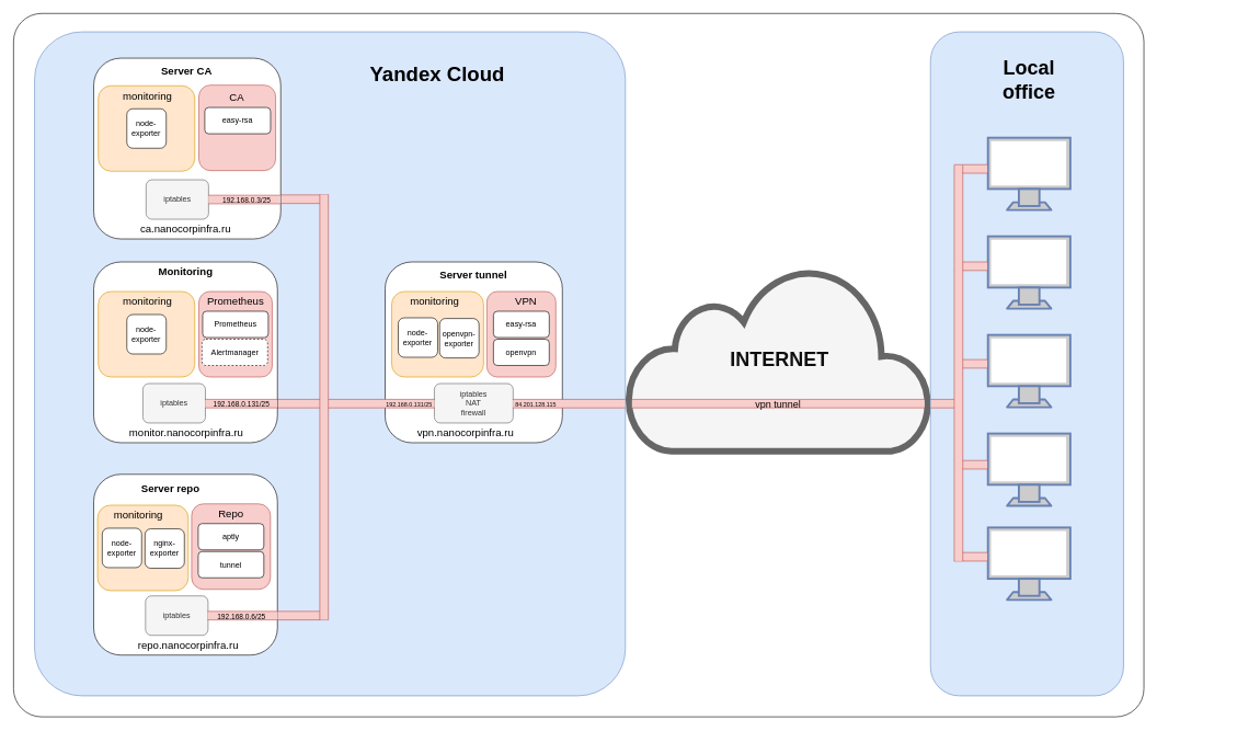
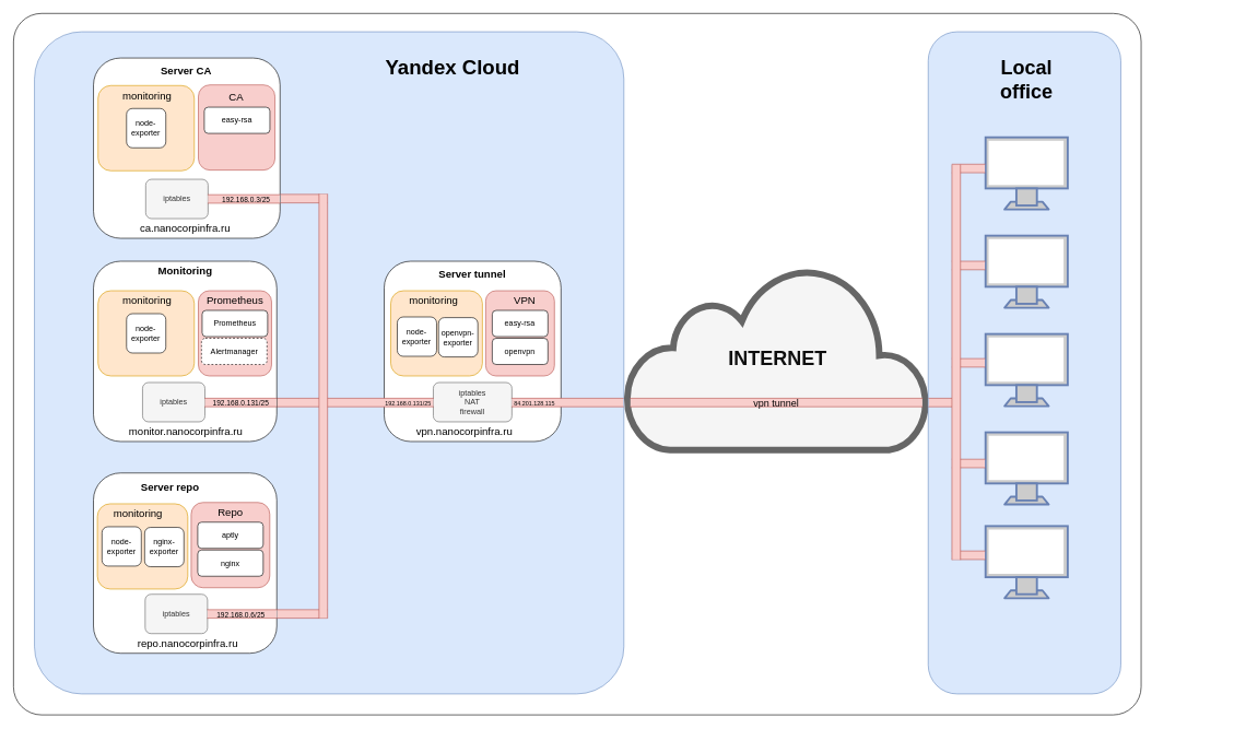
- <mxCell id="5" value="&lt;font size=&quot;1&quot;&gt;&lt;b style=&quot;font-size: 31px;&quot;&gt;Yandex Cloud&lt;/b&gt;&lt;/font&gt;" style="text;html=1;align=center;verticalAlign=middle;whiteSpace=wrap;rounded=0;fontSize=16;" parent="3" vertex="1"><mxGeometry x="468.454" y="50" width="289.68" height="30" as="geometry" /></mxCell>
+ <mxCell id="5" value="&lt;font size=&quot;1&quot;&gt;&lt;b style=&quot;font-size: 31px;&quot;&gt;Yandex Cloud&lt;/b&gt;&lt;/font&gt;" style="text;html=1;align=center;verticalAlign=middle;whiteSpace=wrap;rounded=0;fontSize=16;" parent="3" vertex="1"><mxGeometry x="493.454" y="40" width="289.68" height="30" as="geometry" /></mxCell>
- <mxCell id="60" value="tunnel" style="rounded=1;whiteSpace=wrap;html=1;" parent="52" vertex="1"><mxGeometry x="219.023" y="117.5" width="99.89" height="40" as="geometry" /></mxCell>
+ <mxCell id="60" value="nginx" style="rounded=1;whiteSpace=wrap;html=1;" parent="52" vertex="1"><mxGeometry x="219.023" y="117.5" width="99.89" height="40" as="geometry" /></mxCell>
